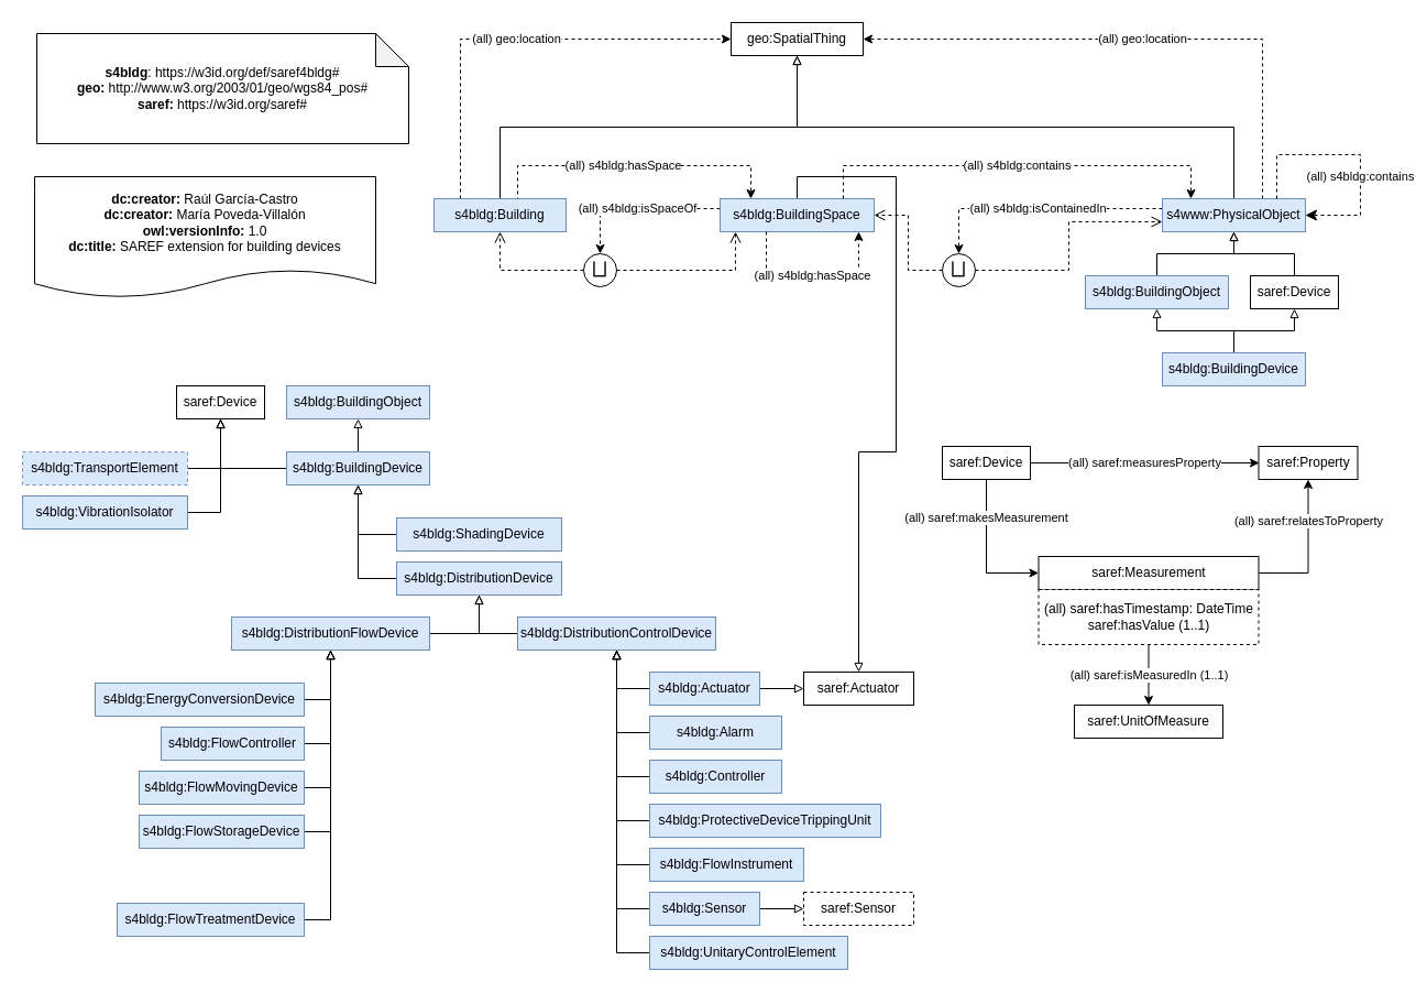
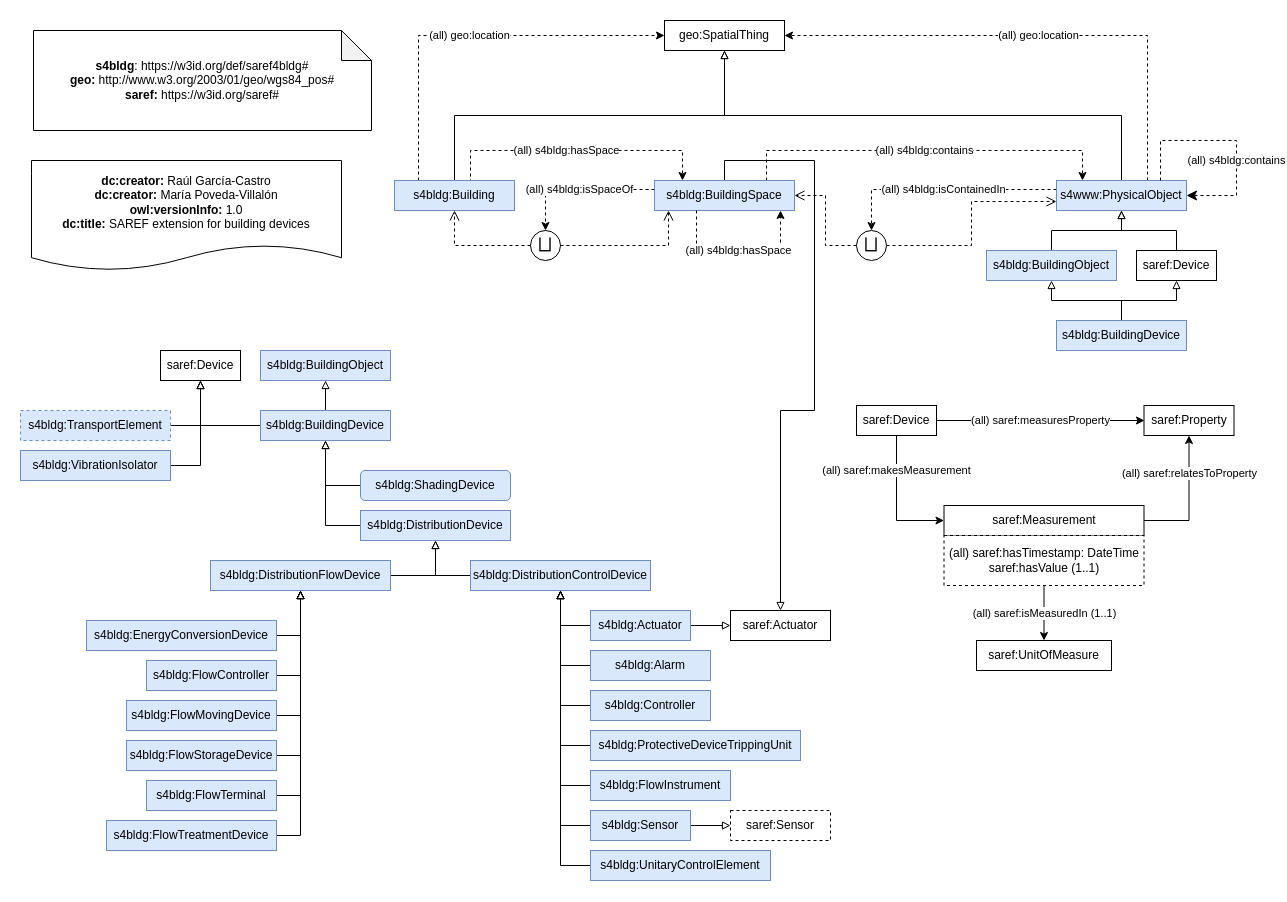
- <mxCell id="63" value="s4bldg:ShadingDevice" style="rounded=0;whiteSpace=wrap;html=1;snapToPoint=1;points=[[0.1,0],[0.2,0],[0.3,0],[0.4,0],[0.5,0],[0.6,0],[0.7,0],[0.8,0],[0.9,0],[0,0.1],[0,0.3],[0,0.5],[0,0.7],[0,0.9],[0.1,1],[0.2,1],[0.3,1],[0.4,1],[0.5,1],[0.6,1],[0.7,1],[0.8,1],[0.9,1],[1,0.1],[1,0.3],[1,0.5],[1,0.7],[1,0.9]];fillColor=#dae8fc;strokeColor=#6c8ebf;" vertex="1" parent="1"><mxGeometry x="360" y="470" width="150" height="30" as="geometry" /></mxCell>
+ <mxCell id="63" value="s4bldg:ShadingDevice" style="whiteSpace=wrap;html=1;snapToPoint=1;points=[[0.1,0],[0.2,0],[0.3,0],[0.4,0],[0.5,0],[0.6,0],[0.7,0],[0.8,0],[0.9,0],[0,0.1],[0,0.3],[0,0.5],[0,0.7],[0,0.9],[0.1,1],[0.2,1],[0.3,1],[0.4,1],[0.5,1],[0.6,1],[0.7,1],[0.8,1],[0.9,1],[1,0.1],[1,0.3],[1,0.5],[1,0.7],[1,0.9]];fillColor=#dae8fc;strokeColor=#6c8ebf;rounded=1;" vertex="1" parent="1"><mxGeometry x="360" y="470" width="150" height="30" as="geometry" /></mxCell>
+ <mxCell id="57" value="s4bldg:FlowTerminal" style="rounded=0;whiteSpace=wrap;html=1;snapToPoint=1;points=[[0.1,0],[0.2,0],[0.3,0],[0.4,0],[0.5,0],[0.6,0],[0.7,0],[0.8,0],[0.9,0],[0,0.1],[0,0.3],[0,0.5],[0,0.7],[0,0.9],[0.1,1],[0.2,1],[0.3,1],[0.4,1],[0.5,1],[0.6,1],[0.7,1],[0.8,1],[0.9,1],[1,0.1],[1,0.3],[1,0.5],[1,0.7],[1,0.9]];fillColor=#dae8fc;strokeColor=#6c8ebf;" vertex="1" parent="1"><mxGeometry x="146" y="780" width="130" height="30" as="geometry" /></mxCell>
+ <mxCell id="56" style="edgeStyle=orthogonalEdgeStyle;rounded=0;orthogonalLoop=1;jettySize=auto;html=1;exitX=1;exitY=0.5;exitDx=0;exitDy=0;endArrow=block;endFill=0;" edge="1" parent="1" source="57" target="47"><mxGeometry relative="1" as="geometry" /></mxCell>
